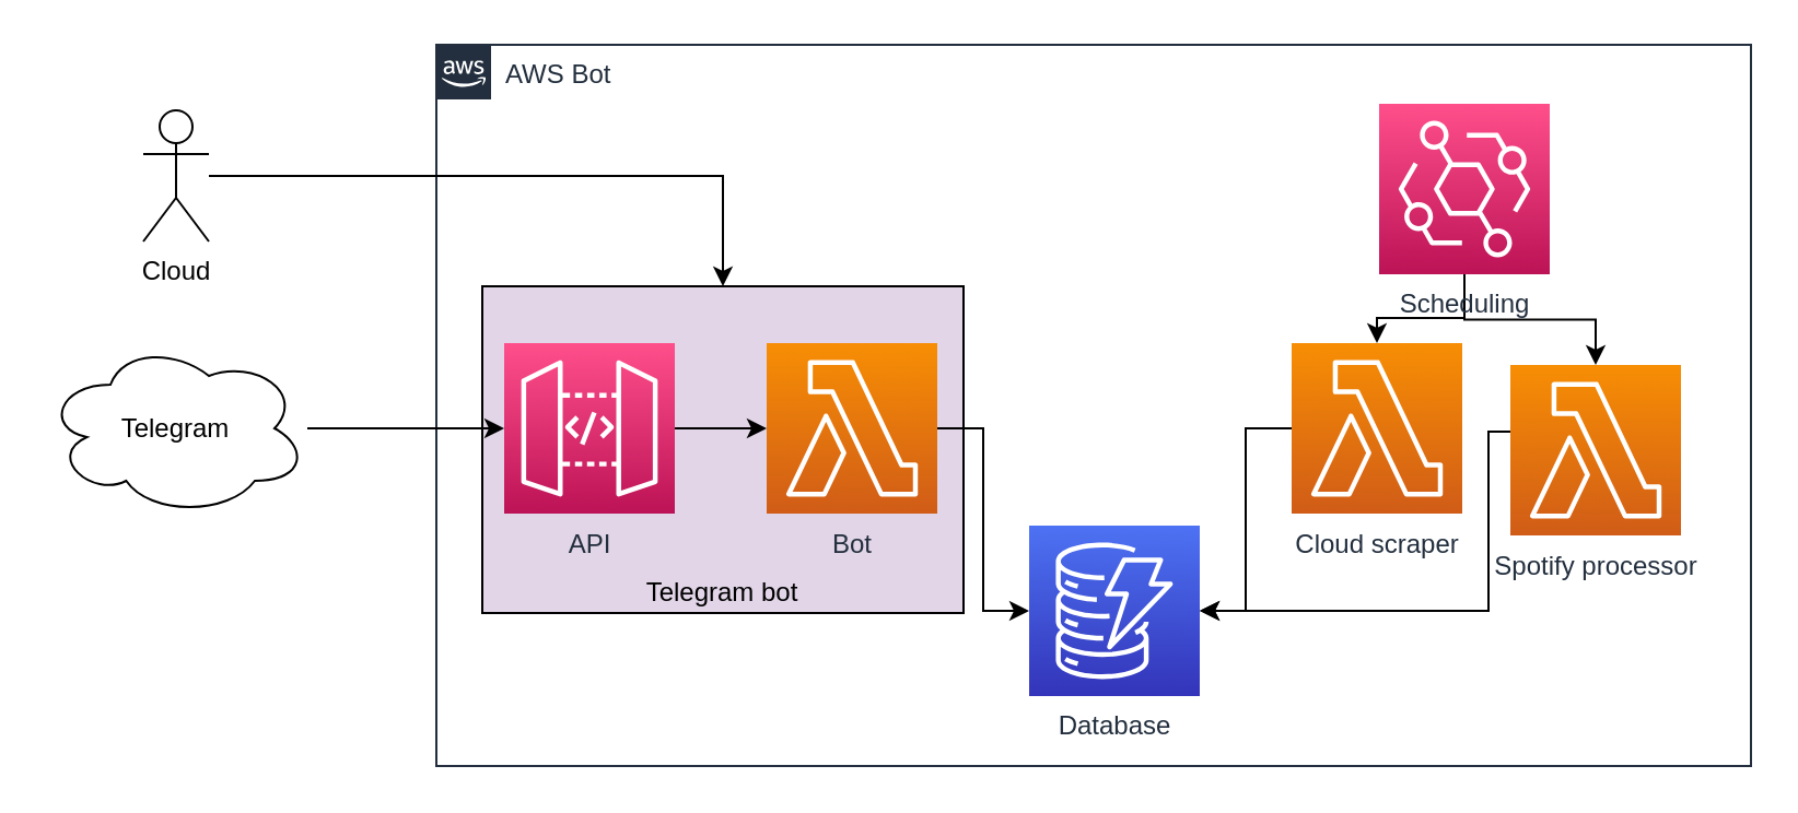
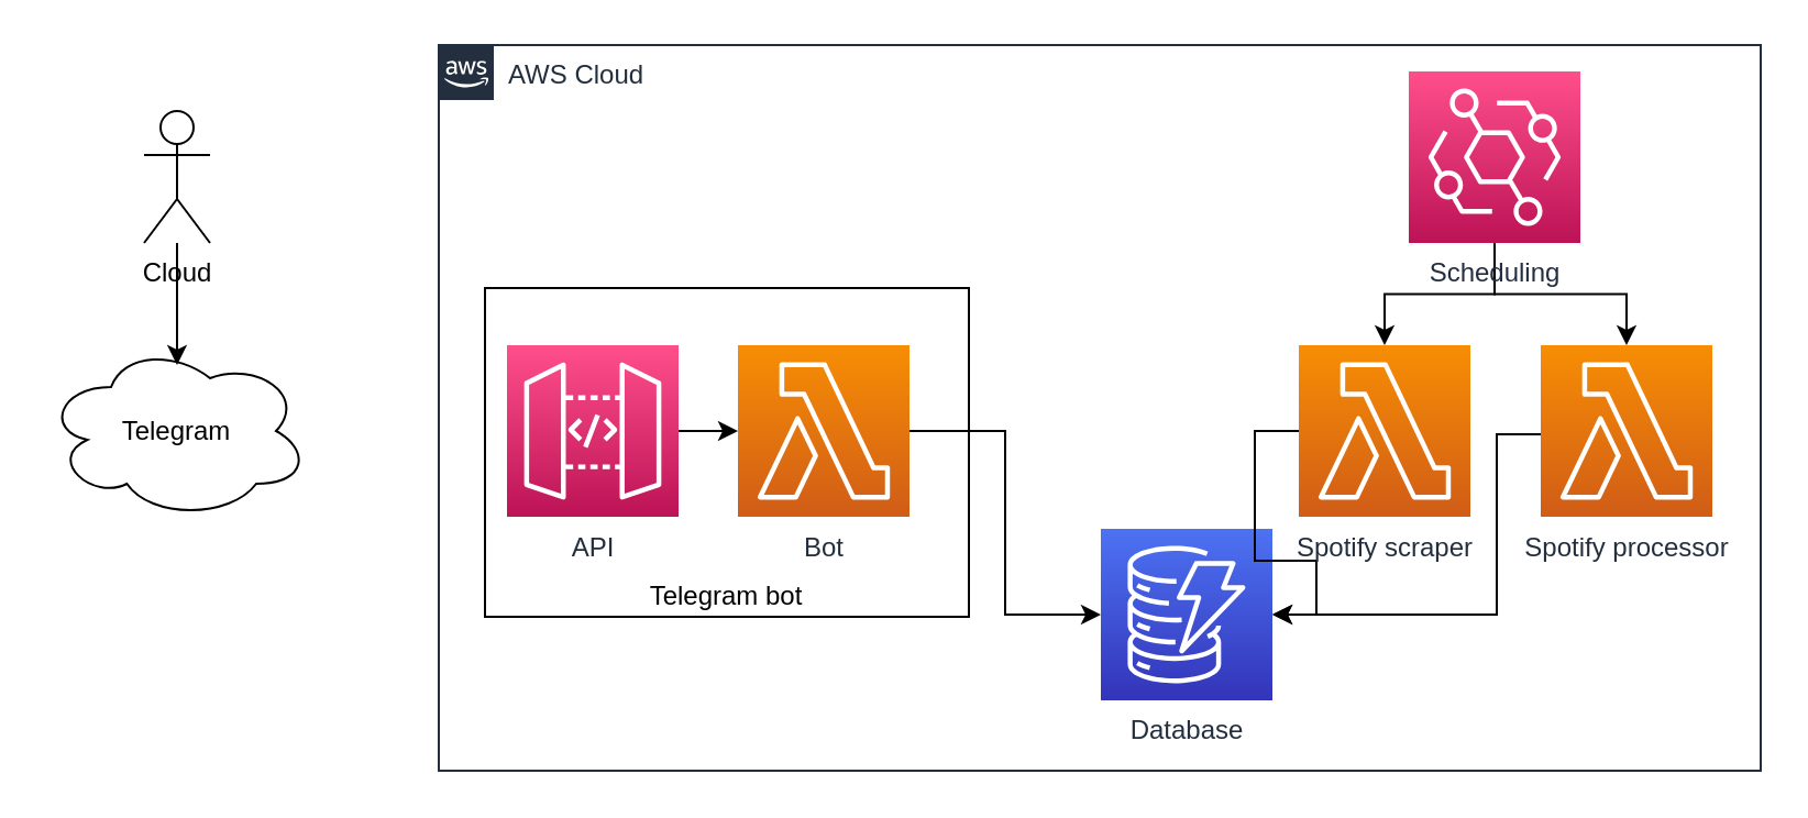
- <mxCell id="2" value="AWS Bot" style="points=[[0,0],[0.25,0],[0.5,0],[0.75,0],[1,0],[1,0.25],[1,0.5],[1,0.75],[1,1],[0.75,1],[0.5,1],[0.25,1],[0,1],[0,0.75],[0,0.5],[0,0.25]];outlineConnect=0;gradientColor=none;html=1;whiteSpace=wrap;fontSize=12;fontStyle=0;shape=mxgraph.aws4.group;grIcon=mxgraph.aws4.group_aws_cloud_alt;strokeColor=#232F3E;fillColor=none;verticalAlign=top;align=left;spacingLeft=30;fontColor=#232F3E;dashed=0;labelBackgroundColor=#ffffff;" parent="1" vertex="1"><mxGeometry x="199" y="20" width="601" height="330" as="geometry" /></mxCell>
+ <mxCell id="2" value="AWS Cloud" style="points=[[0,0],[0.25,0],[0.5,0],[0.75,0],[1,0],[1,0.25],[1,0.5],[1,0.75],[1,1],[0.75,1],[0.5,1],[0.25,1],[0,1],[0,0.75],[0,0.5],[0,0.25]];outlineConnect=0;gradientColor=none;html=1;whiteSpace=wrap;fontSize=12;fontStyle=0;shape=mxgraph.aws4.group;grIcon=mxgraph.aws4.group_aws_cloud_alt;strokeColor=#232F3E;fillColor=none;verticalAlign=top;align=left;spacingLeft=30;fontColor=#232F3E;dashed=0;labelBackgroundColor=#ffffff;" parent="1" vertex="1"><mxGeometry x="199" y="20" width="601" height="330" as="geometry" /></mxCell>
- <mxCell id="4" style="edgeStyle=orthogonalEdgeStyle;rounded=0;orthogonalLoop=1;jettySize=auto;html=1;" edge="1" parent="1" source="5" target="6"><mxGeometry relative="1" as="geometry" /></mxCell>
+ <mxCell id="4" style="edgeStyle=orthogonalEdgeStyle;rounded=0;orthogonalLoop=1;jettySize=auto;html=1;entryX=0.5;entryY=0.125;entryDx=0;entryDy=0;entryPerimeter=0;" edge="1" parent="1" source="5" target="3"><mxGeometry relative="1" as="geometry" /></mxCell>
- <mxCell id="17" value="Scheduling" style="sketch=0;points=[[0,0,0],[0.25,0,0],[0.5,0,0],[0.75,0,0],[1,0,0],[0,1,0],[0.25,1,0],[0.5,1,0],[0.75,1,0],[1,1,0],[0,0.25,0],[0,0.5,0],[0,0.75,0],[1,0.25,0],[1,0.5,0],[1,0.75,0]];outlineConnect=0;fontColor=#232F3E;gradientColor=#FF4F8B;gradientDirection=north;fillColor=#BC1356;strokeColor=#ffffff;dashed=0;verticalLabelPosition=bottom;verticalAlign=top;align=center;html=1;fontSize=12;fontStyle=0;aspect=fixed;shape=mxgraph.aws4.resourceIcon;resIcon=mxgraph.aws4.eventbridge;" vertex="1" parent="1"><mxGeometry x="630" y="47" width="78" height="78" as="geometry" /></mxCell>
+ <mxCell id="17" value="Scheduling" style="sketch=0;points=[[0,0,0],[0.25,0,0],[0.5,0,0],[0.75,0,0],[1,0,0],[0,1,0],[0.25,1,0],[0.5,1,0],[0.75,1,0],[1,1,0],[0,0.25,0],[0,0.5,0],[0,0.75,0],[1,0.25,0],[1,0.5,0],[1,0.75,0]];outlineConnect=0;fontColor=#232F3E;gradientColor=#FF4F8B;gradientDirection=north;fillColor=#BC1356;strokeColor=#ffffff;dashed=0;verticalLabelPosition=bottom;verticalAlign=top;align=center;html=1;fontSize=12;fontStyle=0;aspect=fixed;shape=mxgraph.aws4.resourceIcon;resIcon=mxgraph.aws4.eventbridge;" vertex="1" parent="1"><mxGeometry x="640" y="32" width="78" height="78" as="geometry" /></mxCell>
- <mxCell id="14" style="edgeStyle=orthogonalEdgeStyle;rounded=0;orthogonalLoop=1;jettySize=auto;html=1;entryX=0;entryY=0.5;entryDx=0;entryDy=0;entryPerimeter=0;" edge="1" parent="1" source="3" target="8"><mxGeometry relative="1" as="geometry" /></mxCell>
- <mxCell id="10" value="Bot" style="sketch=0;points=[[0,0,0],[0.25,0,0],[0.5,0,0],[0.75,0,0],[1,0,0],[0,1,0],[0.25,1,0],[0.5,1,0],[0.75,1,0],[1,1,0],[0,0.25,0],[0,0.5,0],[0,0.75,0],[1,0.25,0],[1,0.5,0],[1,0.75,0]];outlineConnect=0;fontColor=#232F3E;gradientColor=#F78E04;gradientDirection=north;fillColor=#D05C17;strokeColor=#ffffff;dashed=0;verticalLabelPosition=bottom;verticalAlign=top;align=center;html=1;fontSize=12;fontStyle=0;aspect=fixed;shape=mxgraph.aws4.resourceIcon;resIcon=mxgraph.aws4.lambda;" vertex="1" parent="1"><mxGeometry x="350" y="156.5" width="78" height="78" as="geometry" /></mxCell>
+ <mxCell id="10" value="Bot" style="sketch=0;points=[[0,0,0],[0.25,0,0],[0.5,0,0],[0.75,0,0],[1,0,0],[0,1,0],[0.25,1,0],[0.5,1,0],[0.75,1,0],[1,1,0],[0,0.25,0],[0,0.5,0],[0,0.75,0],[1,0.25,0],[1,0.5,0],[1,0.75,0]];outlineConnect=0;fontColor=#232F3E;gradientColor=#F78E04;gradientDirection=north;fillColor=#D05C17;strokeColor=#ffffff;dashed=0;verticalLabelPosition=bottom;verticalAlign=top;align=center;html=1;fontSize=12;fontStyle=0;aspect=fixed;shape=mxgraph.aws4.resourceIcon;resIcon=mxgraph.aws4.lambda;" vertex="1" parent="1"><mxGeometry x="335" y="156.5" width="78" height="78" as="geometry" /></mxCell>
- <mxCell id="6" value="Telegram bot" style="rounded=0;whiteSpace=wrap;html=1;verticalAlign=bottom;labelPosition=center;verticalLabelPosition=middle;align=center;fillColor=#e1d5e7;" vertex="1" parent="1"><mxGeometry x="220" y="130.5" width="220" height="149.5" as="geometry" /></mxCell>
+ <mxCell id="6" value="Telegram bot" style="rounded=0;whiteSpace=wrap;html=1;verticalAlign=bottom;labelPosition=center;verticalLabelPosition=middle;align=center;" vertex="1" parent="1"><mxGeometry x="220" y="130.5" width="220" height="149.5" as="geometry" /></mxCell>
- <mxCell id="19" value="Spotify processor" style="sketch=0;points=[[0,0,0],[0.25,0,0],[0.5,0,0],[0.75,0,0],[1,0,0],[0,1,0],[0.25,1,0],[0.5,1,0],[0.75,1,0],[1,1,0],[0,0.25,0],[0,0.5,0],[0,0.75,0],[1,0.25,0],[1,0.5,0],[1,0.75,0]];outlineConnect=0;fontColor=#232F3E;gradientColor=#F78E04;gradientDirection=north;fillColor=#D05C17;strokeColor=#ffffff;dashed=0;verticalLabelPosition=bottom;verticalAlign=top;align=center;html=1;fontSize=12;fontStyle=0;aspect=fixed;shape=mxgraph.aws4.resourceIcon;resIcon=mxgraph.aws4.lambda;" vertex="1" parent="1"><mxGeometry x="690" y="166.5" width="78" height="78" as="geometry" /></mxCell>
+ <mxCell id="19" value="Spotify processor" style="sketch=0;points=[[0,0,0],[0.25,0,0],[0.5,0,0],[0.75,0,0],[1,0,0],[0,1,0],[0.25,1,0],[0.5,1,0],[0.75,1,0],[1,1,0],[0,0.25,0],[0,0.5,0],[0,0.75,0],[1,0.25,0],[1,0.5,0],[1,0.75,0]];outlineConnect=0;fontColor=#232F3E;gradientColor=#F78E04;gradientDirection=north;fillColor=#D05C17;strokeColor=#ffffff;dashed=0;verticalLabelPosition=bottom;verticalAlign=top;align=center;html=1;fontSize=12;fontStyle=0;aspect=fixed;shape=mxgraph.aws4.resourceIcon;resIcon=mxgraph.aws4.lambda;" vertex="1" parent="1"><mxGeometry x="700" y="156.5" width="78" height="78" as="geometry" /></mxCell>
- <mxCell id="13" value="Cloud scraper" style="sketch=0;points=[[0,0,0],[0.25,0,0],[0.5,0,0],[0.75,0,0],[1,0,0],[0,1,0],[0.25,1,0],[0.5,1,0],[0.75,1,0],[1,1,0],[0,0.25,0],[0,0.5,0],[0,0.75,0],[1,0.25,0],[1,0.5,0],[1,0.75,0]];outlineConnect=0;fontColor=#232F3E;gradientColor=#F78E04;gradientDirection=north;fillColor=#D05C17;strokeColor=#ffffff;dashed=0;verticalLabelPosition=bottom;verticalAlign=top;align=center;html=1;fontSize=12;fontStyle=0;aspect=fixed;shape=mxgraph.aws4.resourceIcon;resIcon=mxgraph.aws4.lambda;" vertex="1" parent="1"><mxGeometry x="590" y="156.5" width="78" height="78" as="geometry" /></mxCell>
+ <mxCell id="13" value="Spotify scraper" style="sketch=0;points=[[0,0,0],[0.25,0,0],[0.5,0,0],[0.75,0,0],[1,0,0],[0,1,0],[0.25,1,0],[0.5,1,0],[0.75,1,0],[1,1,0],[0,0.25,0],[0,0.5,0],[0,0.75,0],[1,0.25,0],[1,0.5,0],[1,0.75,0]];outlineConnect=0;fontColor=#232F3E;gradientColor=#F78E04;gradientDirection=north;fillColor=#D05C17;strokeColor=#ffffff;dashed=0;verticalLabelPosition=bottom;verticalAlign=top;align=center;html=1;fontSize=12;fontStyle=0;aspect=fixed;shape=mxgraph.aws4.resourceIcon;resIcon=mxgraph.aws4.lambda;" vertex="1" parent="1"><mxGeometry x="590" y="156.5" width="78" height="78" as="geometry" /></mxCell>
- <mxCell id="11" value="Database" style="sketch=0;points=[[0,0,0],[0.25,0,0],[0.5,0,0],[0.75,0,0],[1,0,0],[0,1,0],[0.25,1,0],[0.5,1,0],[0.75,1,0],[1,1,0],[0,0.25,0],[0,0.5,0],[0,0.75,0],[1,0.25,0],[1,0.5,0],[1,0.75,0]];outlineConnect=0;fontColor=#232F3E;gradientColor=#4D72F3;gradientDirection=north;fillColor=#3334B9;strokeColor=#ffffff;dashed=0;verticalLabelPosition=bottom;verticalAlign=top;align=center;html=1;fontSize=12;fontStyle=0;aspect=fixed;shape=mxgraph.aws4.resourceIcon;resIcon=mxgraph.aws4.dynamodb;" vertex="1" parent="1"><mxGeometry x="470" y="240" width="78" height="78" as="geometry" /></mxCell>
+ <mxCell id="11" value="Database" style="sketch=0;points=[[0,0,0],[0.25,0,0],[0.5,0,0],[0.75,0,0],[1,0,0],[0,1,0],[0.25,1,0],[0.5,1,0],[0.75,1,0],[1,1,0],[0,0.25,0],[0,0.5,0],[0,0.75,0],[1,0.25,0],[1,0.5,0],[1,0.75,0]];outlineConnect=0;fontColor=#232F3E;gradientColor=#4D72F3;gradientDirection=north;fillColor=#3334B9;strokeColor=#ffffff;dashed=0;verticalLabelPosition=bottom;verticalAlign=top;align=center;html=1;fontSize=12;fontStyle=0;aspect=fixed;shape=mxgraph.aws4.resourceIcon;resIcon=mxgraph.aws4.dynamodb;" vertex="1" parent="1"><mxGeometry x="500" y="240" width="78" height="78" as="geometry" /></mxCell>
